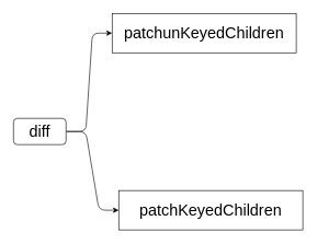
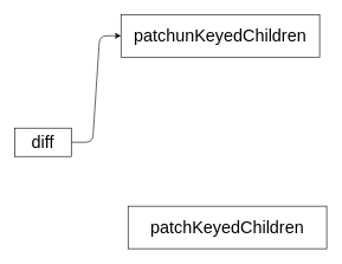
- <mxCell id="4" value="&lt;font style=&quot;font-size: 24px;&quot;&gt;diff&lt;/font&gt;" style="whiteSpace=wrap;html=1;rounded=1;" vertex="1" parent="1"><mxGeometry x="20" y="180" width="80" height="40" as="geometry" /></mxCell>
+ <mxCell id="4" value="&lt;font style=&quot;font-size: 24px;&quot;&gt;diff&lt;/font&gt;" style="whiteSpace=wrap;html=1;" vertex="1" parent="1"><mxGeometry x="20" y="180" width="80" height="40" as="geometry" /></mxCell>
- <mxCell id="3" value="" style="edgeStyle=entityRelationEdgeStyle;html=1;fontSize=24;" edge="1" parent="1" source="4" target="6"><mxGeometry relative="1" as="geometry" /></mxCell>
